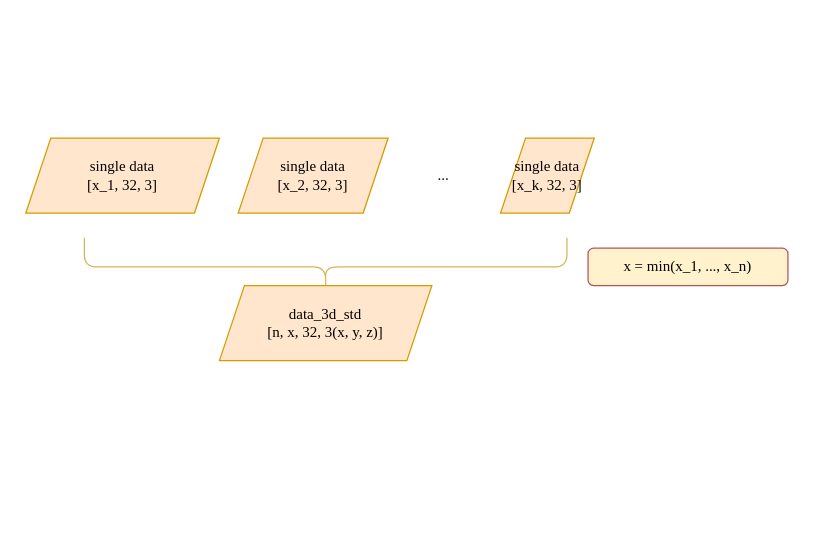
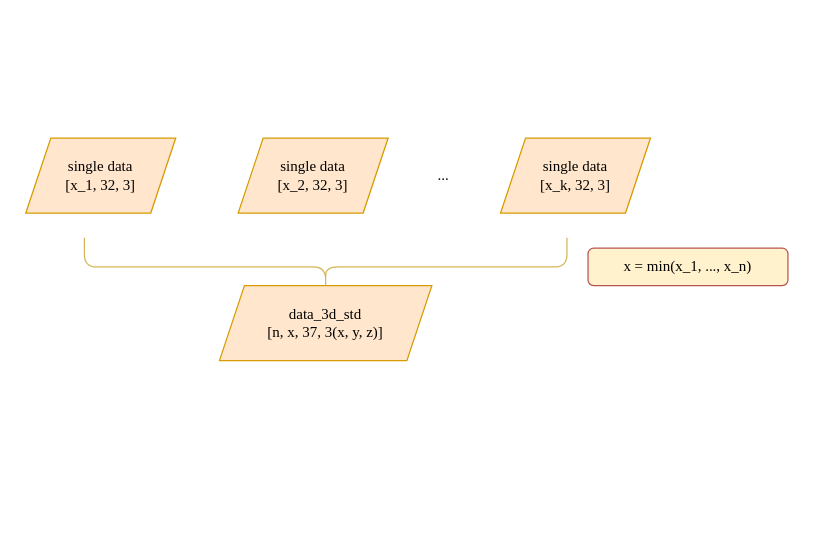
- <mxCell id="2" value="single data&lt;br&gt;[x_1, 32, 3]" style="shape=parallelogram;perimeter=parallelogramPerimeter;whiteSpace=wrap;html=1;fixedSize=1;fontFamily=Verdana;fillColor=#ffe6cc;strokeColor=#d79b00;" vertex="1" parent="1"><mxGeometry x="20" y="110" width="155" height="60" as="geometry" /></mxCell>
+ <mxCell id="2" value="single data&lt;br&gt;[x_1, 32, 3]" style="shape=parallelogram;perimeter=parallelogramPerimeter;whiteSpace=wrap;html=1;fixedSize=1;fontFamily=Verdana;fillColor=#ffe6cc;strokeColor=#d79b00;" vertex="1" parent="1"><mxGeometry x="20" y="110" width="120" height="60" as="geometry" /></mxCell>
- <mxCell id="5" value="single data&lt;br&gt;[x_k, 32, 3]" style="shape=parallelogram;perimeter=parallelogramPerimeter;whiteSpace=wrap;html=1;fixedSize=1;fontFamily=Verdana;fillColor=#ffe6cc;strokeColor=#d79b00;" vertex="1" parent="1"><mxGeometry x="400" y="110" width="75" height="60" as="geometry" /></mxCell>
+ <mxCell id="5" value="single data&lt;br&gt;[x_k, 32, 3]" style="shape=parallelogram;perimeter=parallelogramPerimeter;whiteSpace=wrap;html=1;fixedSize=1;fontFamily=Verdana;fillColor=#ffe6cc;strokeColor=#d79b00;" vertex="1" parent="1"><mxGeometry x="400" y="110" width="120" height="60" as="geometry" /></mxCell>
- <mxCell id="8" value="data_3d_std&lt;br&gt;[n, x, 32, 3(x, y, z)]" style="shape=parallelogram;perimeter=parallelogramPerimeter;whiteSpace=wrap;html=1;fixedSize=1;fontFamily=Verdana;fillColor=#ffe6cc;strokeColor=#d79b00;" vertex="1" parent="1"><mxGeometry x="175" y="228.13" width="170" height="60" as="geometry" /></mxCell>
+ <mxCell id="8" value="data_3d_std&lt;br&gt;[n, x, 37, 3(x, y, z)]" style="shape=parallelogram;perimeter=parallelogramPerimeter;whiteSpace=wrap;html=1;fixedSize=1;fontFamily=Verdana;fillColor=#ffe6cc;strokeColor=#d79b00;" vertex="1" parent="1"><mxGeometry x="175" y="228.13" width="170" height="60" as="geometry" /></mxCell>
